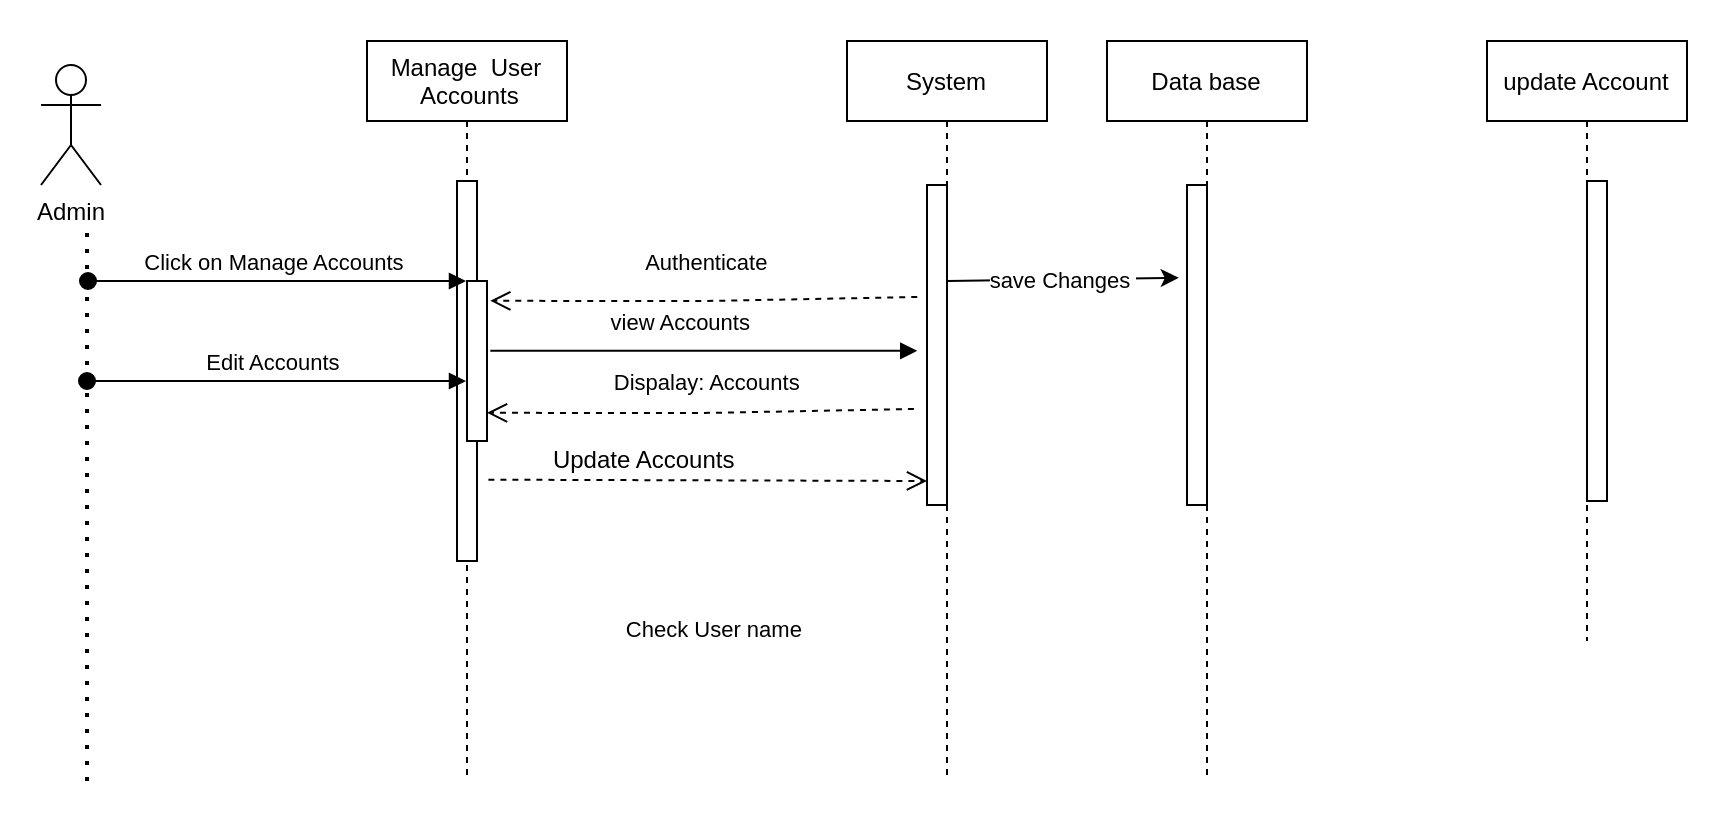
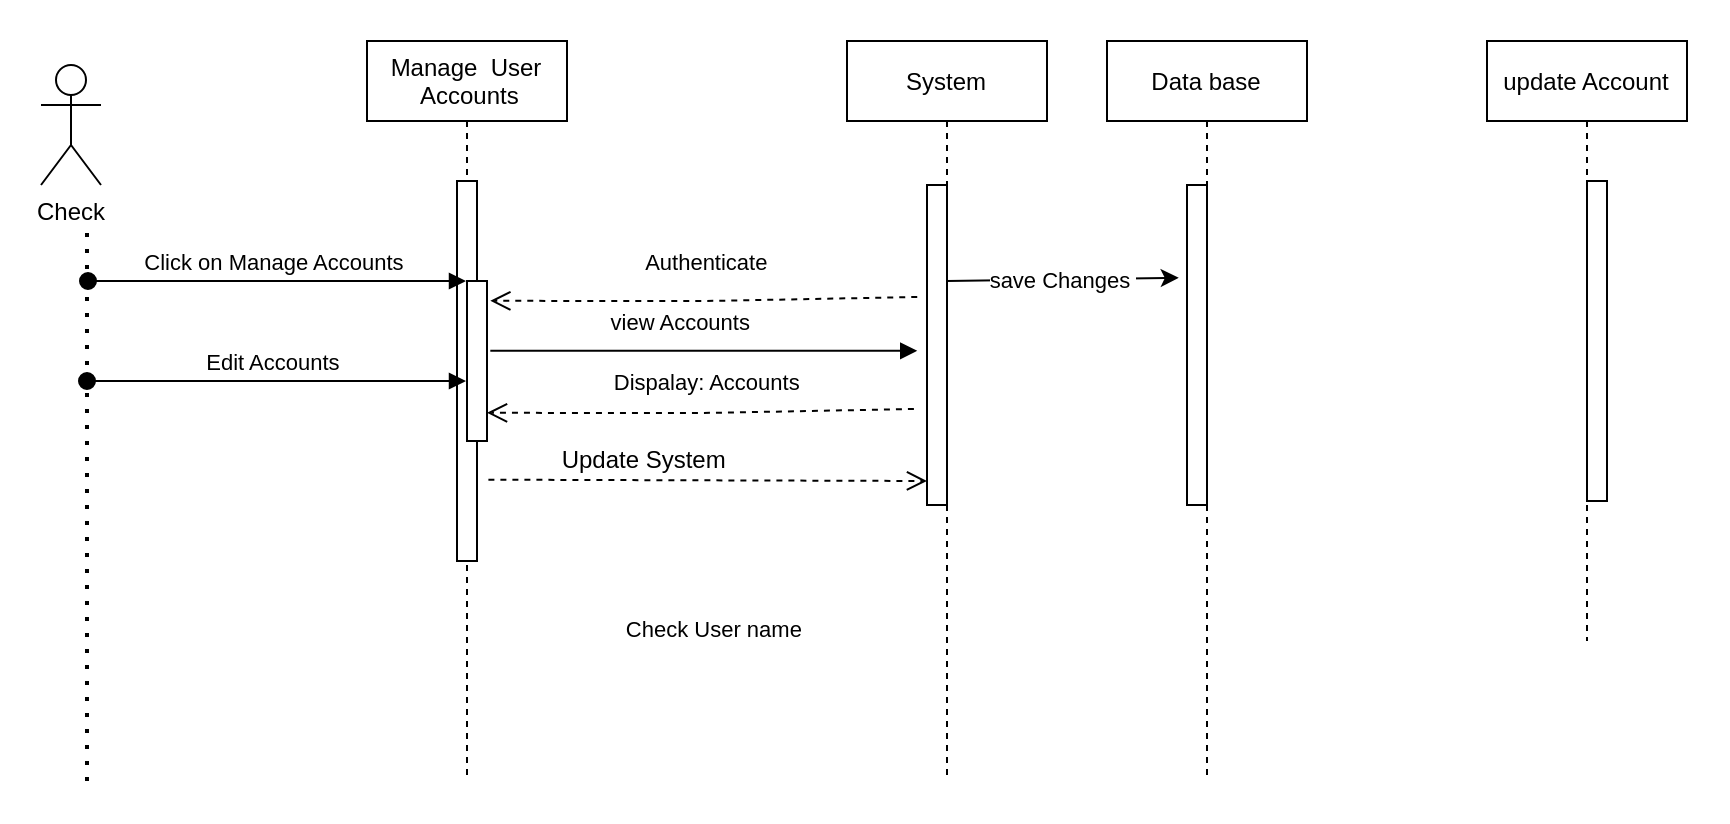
- <mxCell id="9" value="Admin" style="shape=umlActor;verticalLabelPosition=bottom;verticalAlign=top;html=1;outlineConnect=0;" parent="1" vertex="1"><mxGeometry x="20" y="32" width="30" height="60" as="geometry" /></mxCell>
+ <mxCell id="9" value="Check" style="shape=umlActor;verticalLabelPosition=bottom;verticalAlign=top;html=1;outlineConnect=0;" parent="1" vertex="1"><mxGeometry x="20" y="32" width="30" height="60" as="geometry" /></mxCell>
- <mxCell id="21" value="Update Accounts&amp;nbsp;" style="text;html=1;align=center;verticalAlign=middle;resizable=0;points=[];autosize=1;strokeColor=none;fillColor=none;" vertex="1" parent="1"><mxGeometry x="263" y="215" width="120" height="30" as="geometry" /></mxCell>
+ <mxCell id="21" value="Update System&amp;nbsp;" style="text;html=1;align=center;verticalAlign=middle;resizable=0;points=[];autosize=1;strokeColor=none;fillColor=none;" vertex="1" parent="1"><mxGeometry x="263" y="215" width="120" height="30" as="geometry" /></mxCell>
